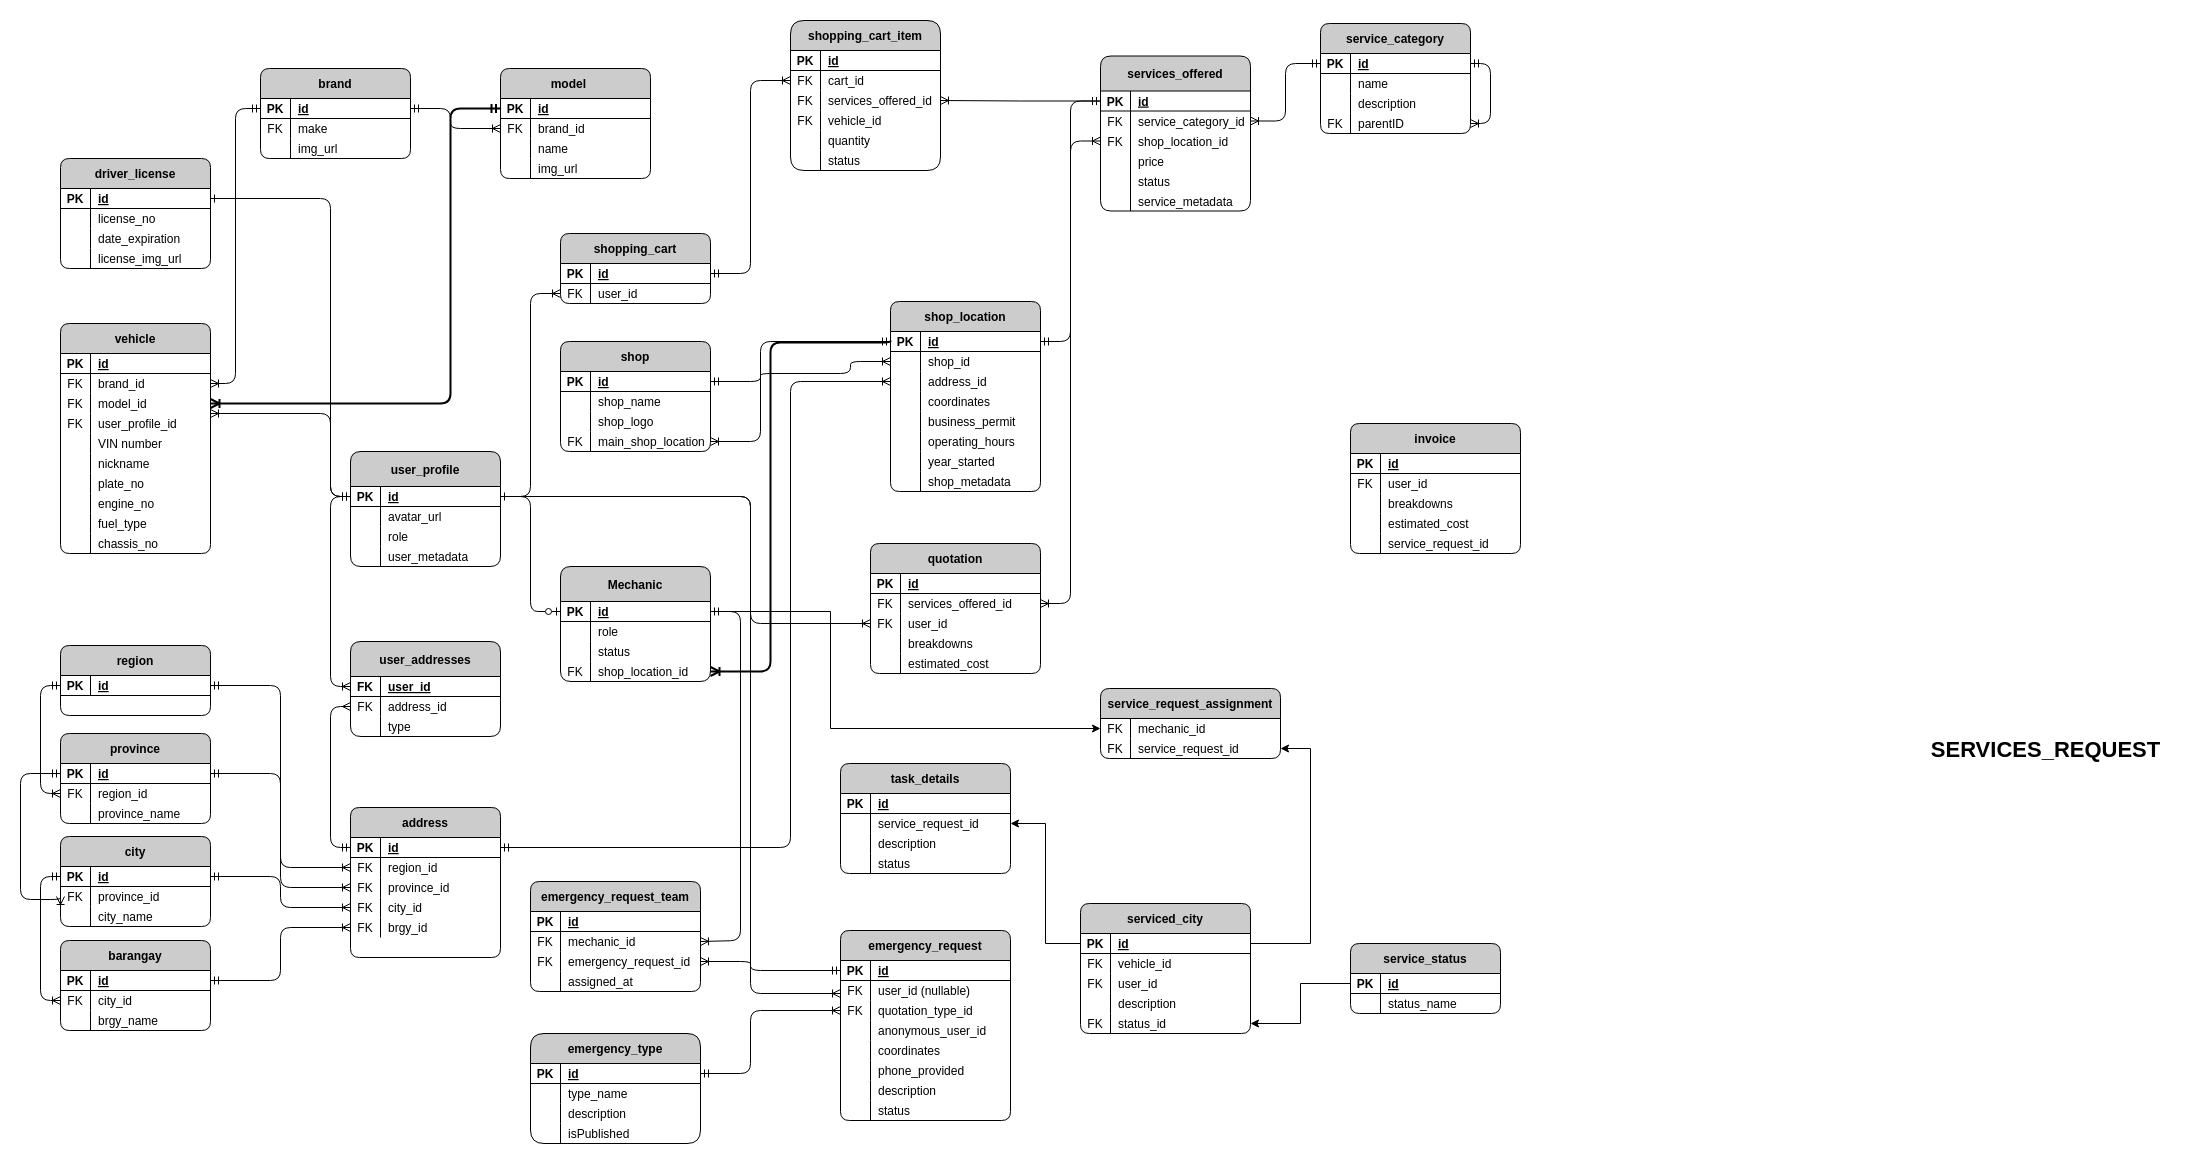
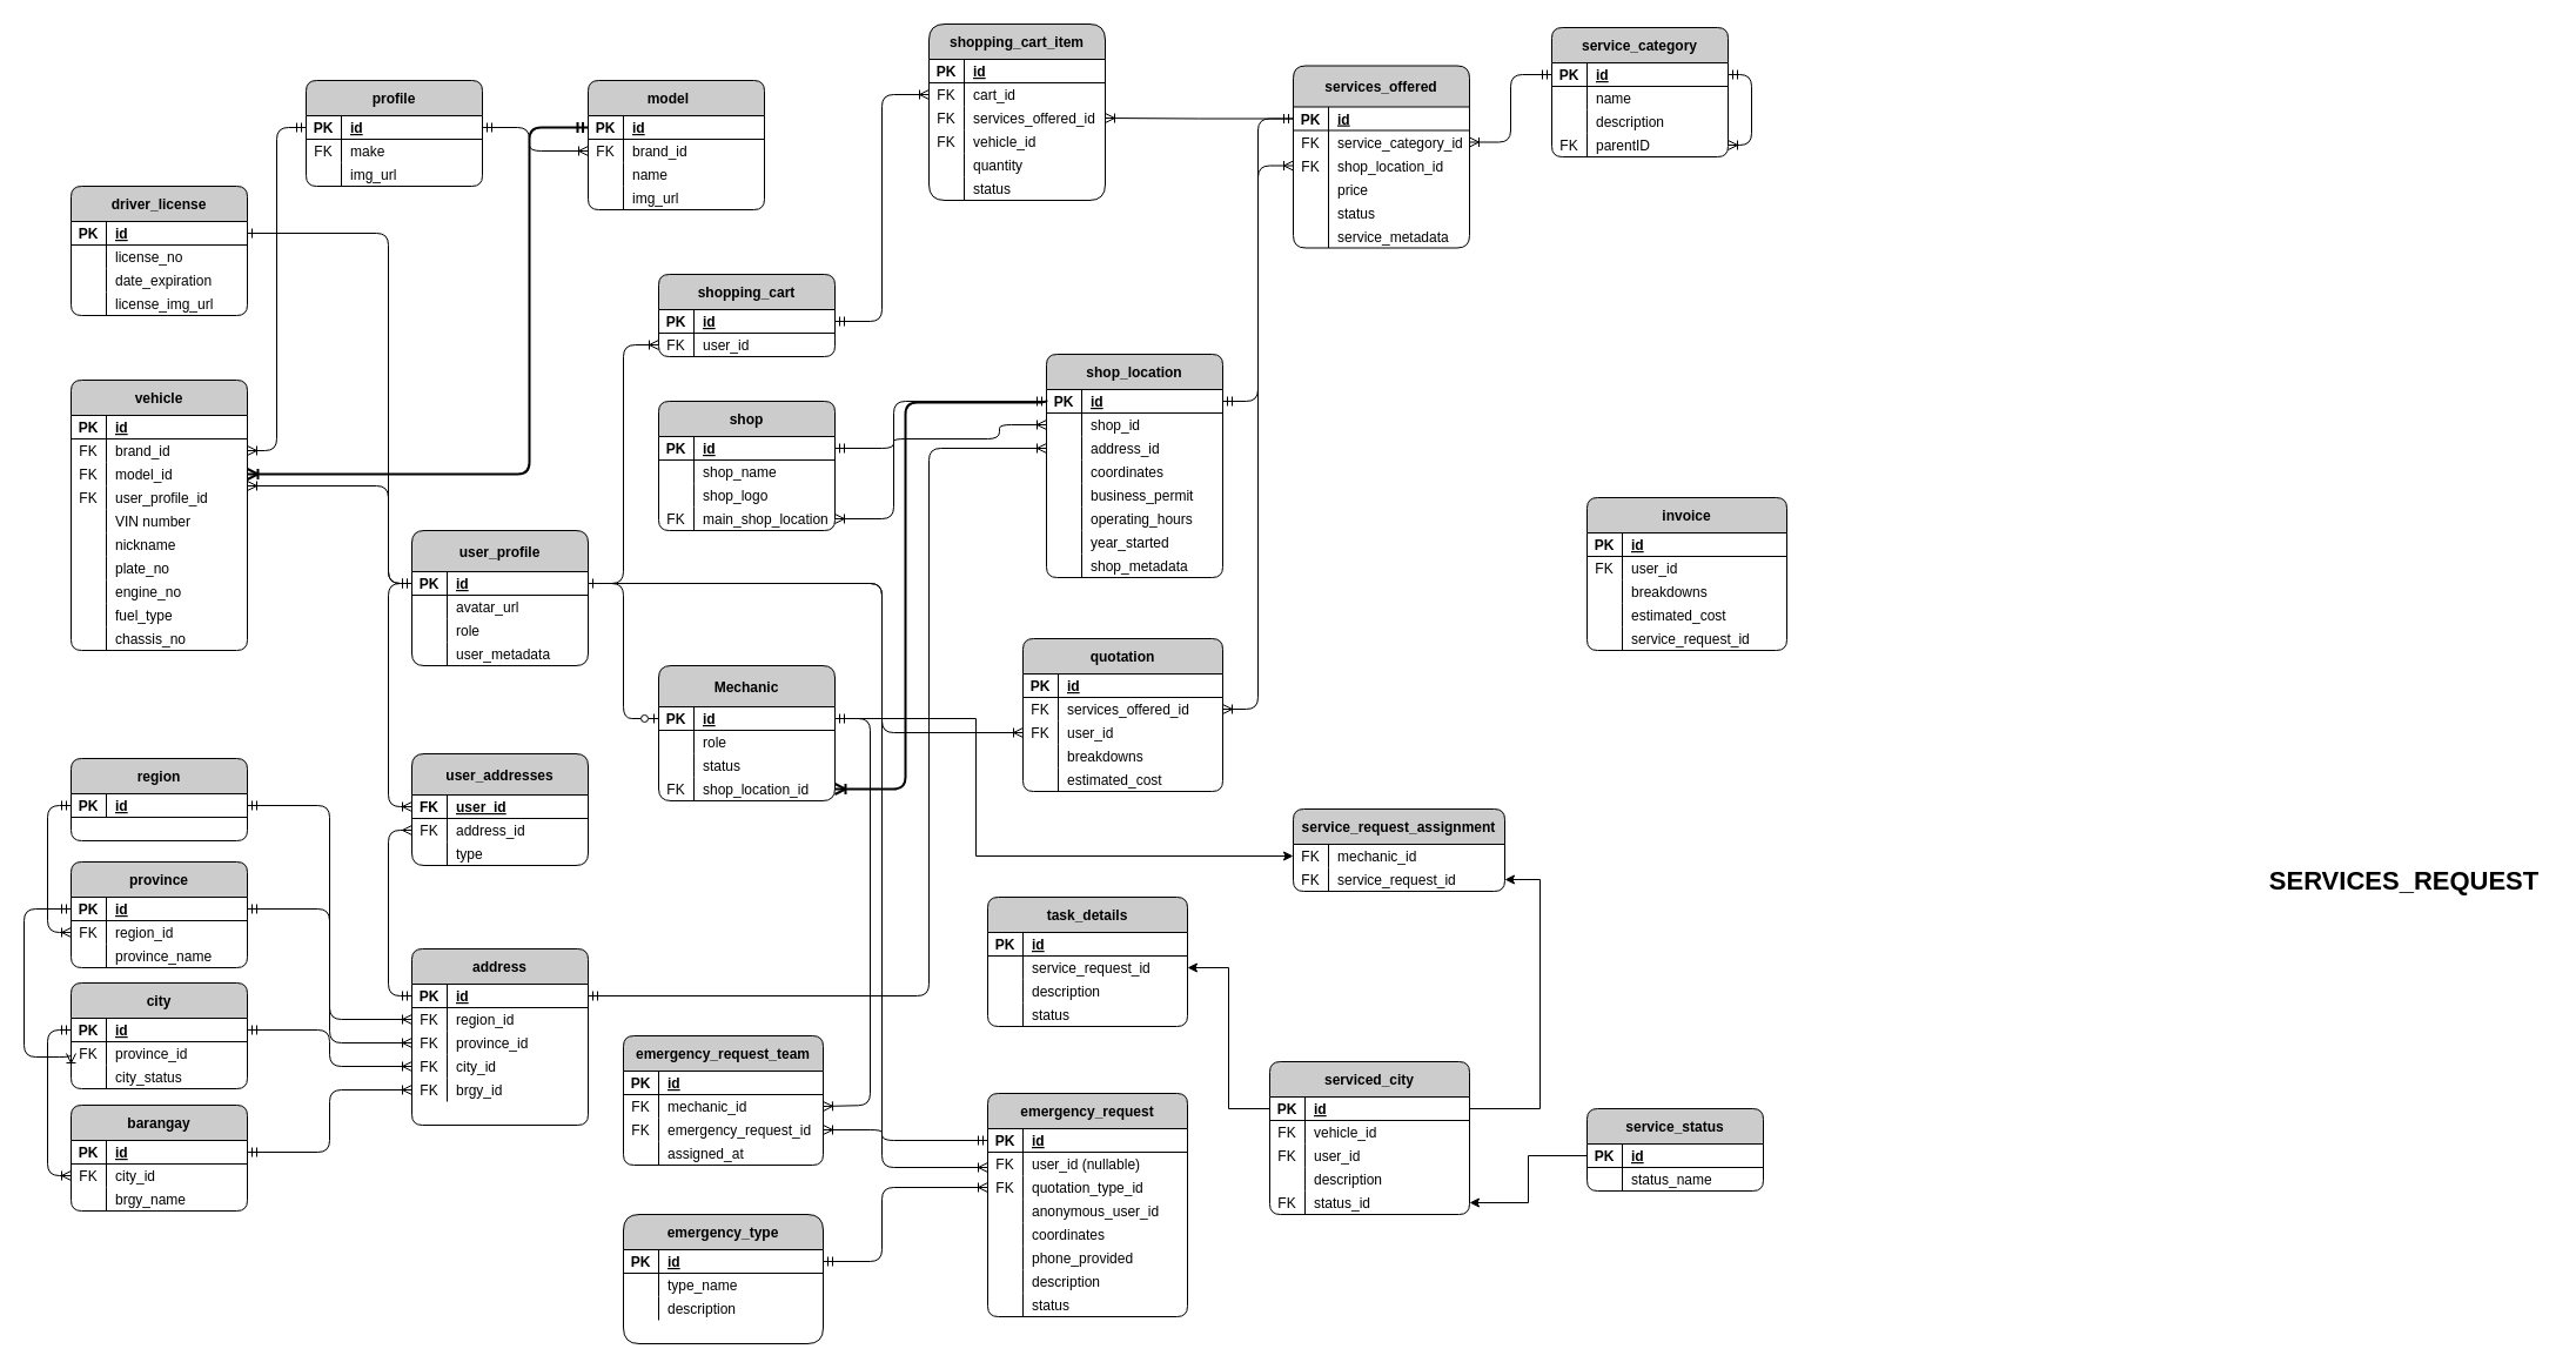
- <mxCell id="90" value="brand" style="shape=table;startSize=30;container=1;collapsible=1;childLayout=tableLayout;fixedRows=1;rowLines=0;fontStyle=1;align=center;resizeLast=1;fillColor=#CCCCCC;rounded=1;arcSize=10;shadow=0;" parent="1" vertex="1"><mxGeometry x="260" y="68" width="150" height="90" as="geometry"><mxRectangle x="70" y="40" width="100" height="30" as="alternateBounds" /></mxGeometry></mxCell>
+ <mxCell id="90" value="profile" style="shape=table;startSize=30;container=1;collapsible=1;childLayout=tableLayout;fixedRows=1;rowLines=0;fontStyle=1;align=center;resizeLast=1;fillColor=#CCCCCC;rounded=1;arcSize=10;shadow=0;" parent="1" vertex="1"><mxGeometry x="260" y="68" width="150" height="90" as="geometry"><mxRectangle x="70" y="40" width="100" height="30" as="alternateBounds" /></mxGeometry></mxCell>
- <mxCell id="56" value="city_name" style="shape=partialRectangle;connectable=0;fillColor=none;top=0;left=0;bottom=0;right=0;align=left;spacingLeft=6;overflow=hidden;shadow=0;" parent="54" vertex="1"><mxGeometry x="30" width="120" height="20" as="geometry"><mxRectangle width="120" height="20" as="alternateBounds" /></mxGeometry></mxCell>
+ <mxCell id="56" value="city_status" style="shape=partialRectangle;connectable=0;fillColor=none;top=0;left=0;bottom=0;right=0;align=left;spacingLeft=6;overflow=hidden;shadow=0;" parent="54" vertex="1"><mxGeometry x="30" width="120" height="20" as="geometry"><mxRectangle width="120" height="20" as="alternateBounds" /></mxGeometry></mxCell>
- <mxCell id="188" value="isPublished" style="shape=partialRectangle;connectable=0;fillColor=none;top=0;left=0;bottom=0;right=0;align=left;spacingLeft=6;overflow=hidden;shadow=0;" parent="186" vertex="1"><mxGeometry x="30" width="140" height="20" as="geometry"><mxRectangle width="140" height="20" as="alternateBounds" /></mxGeometry></mxCell>
